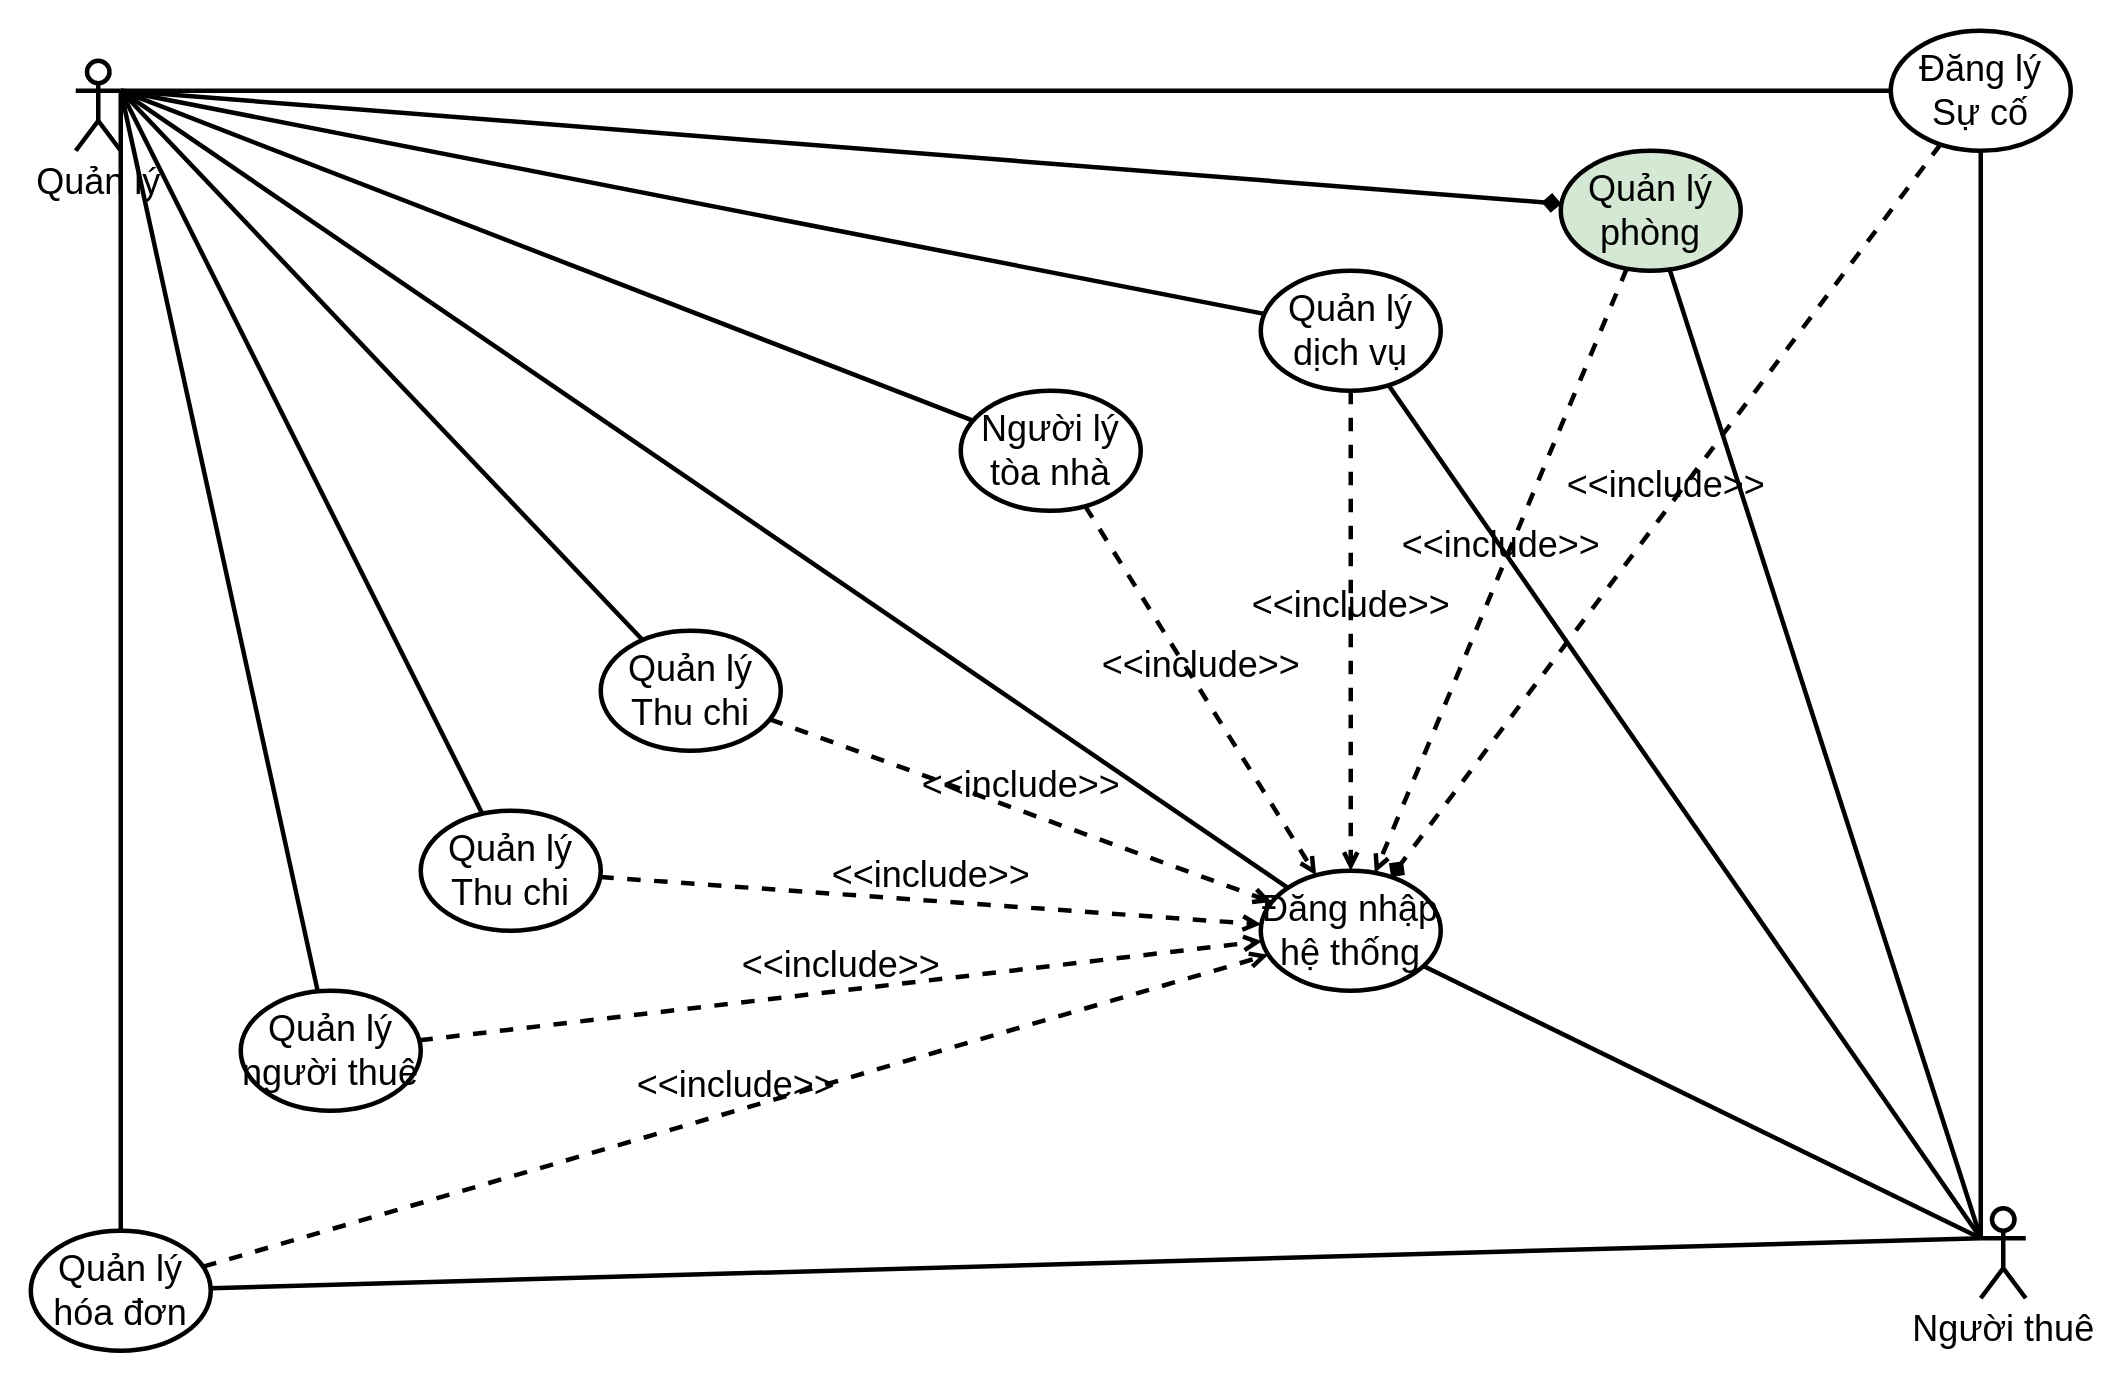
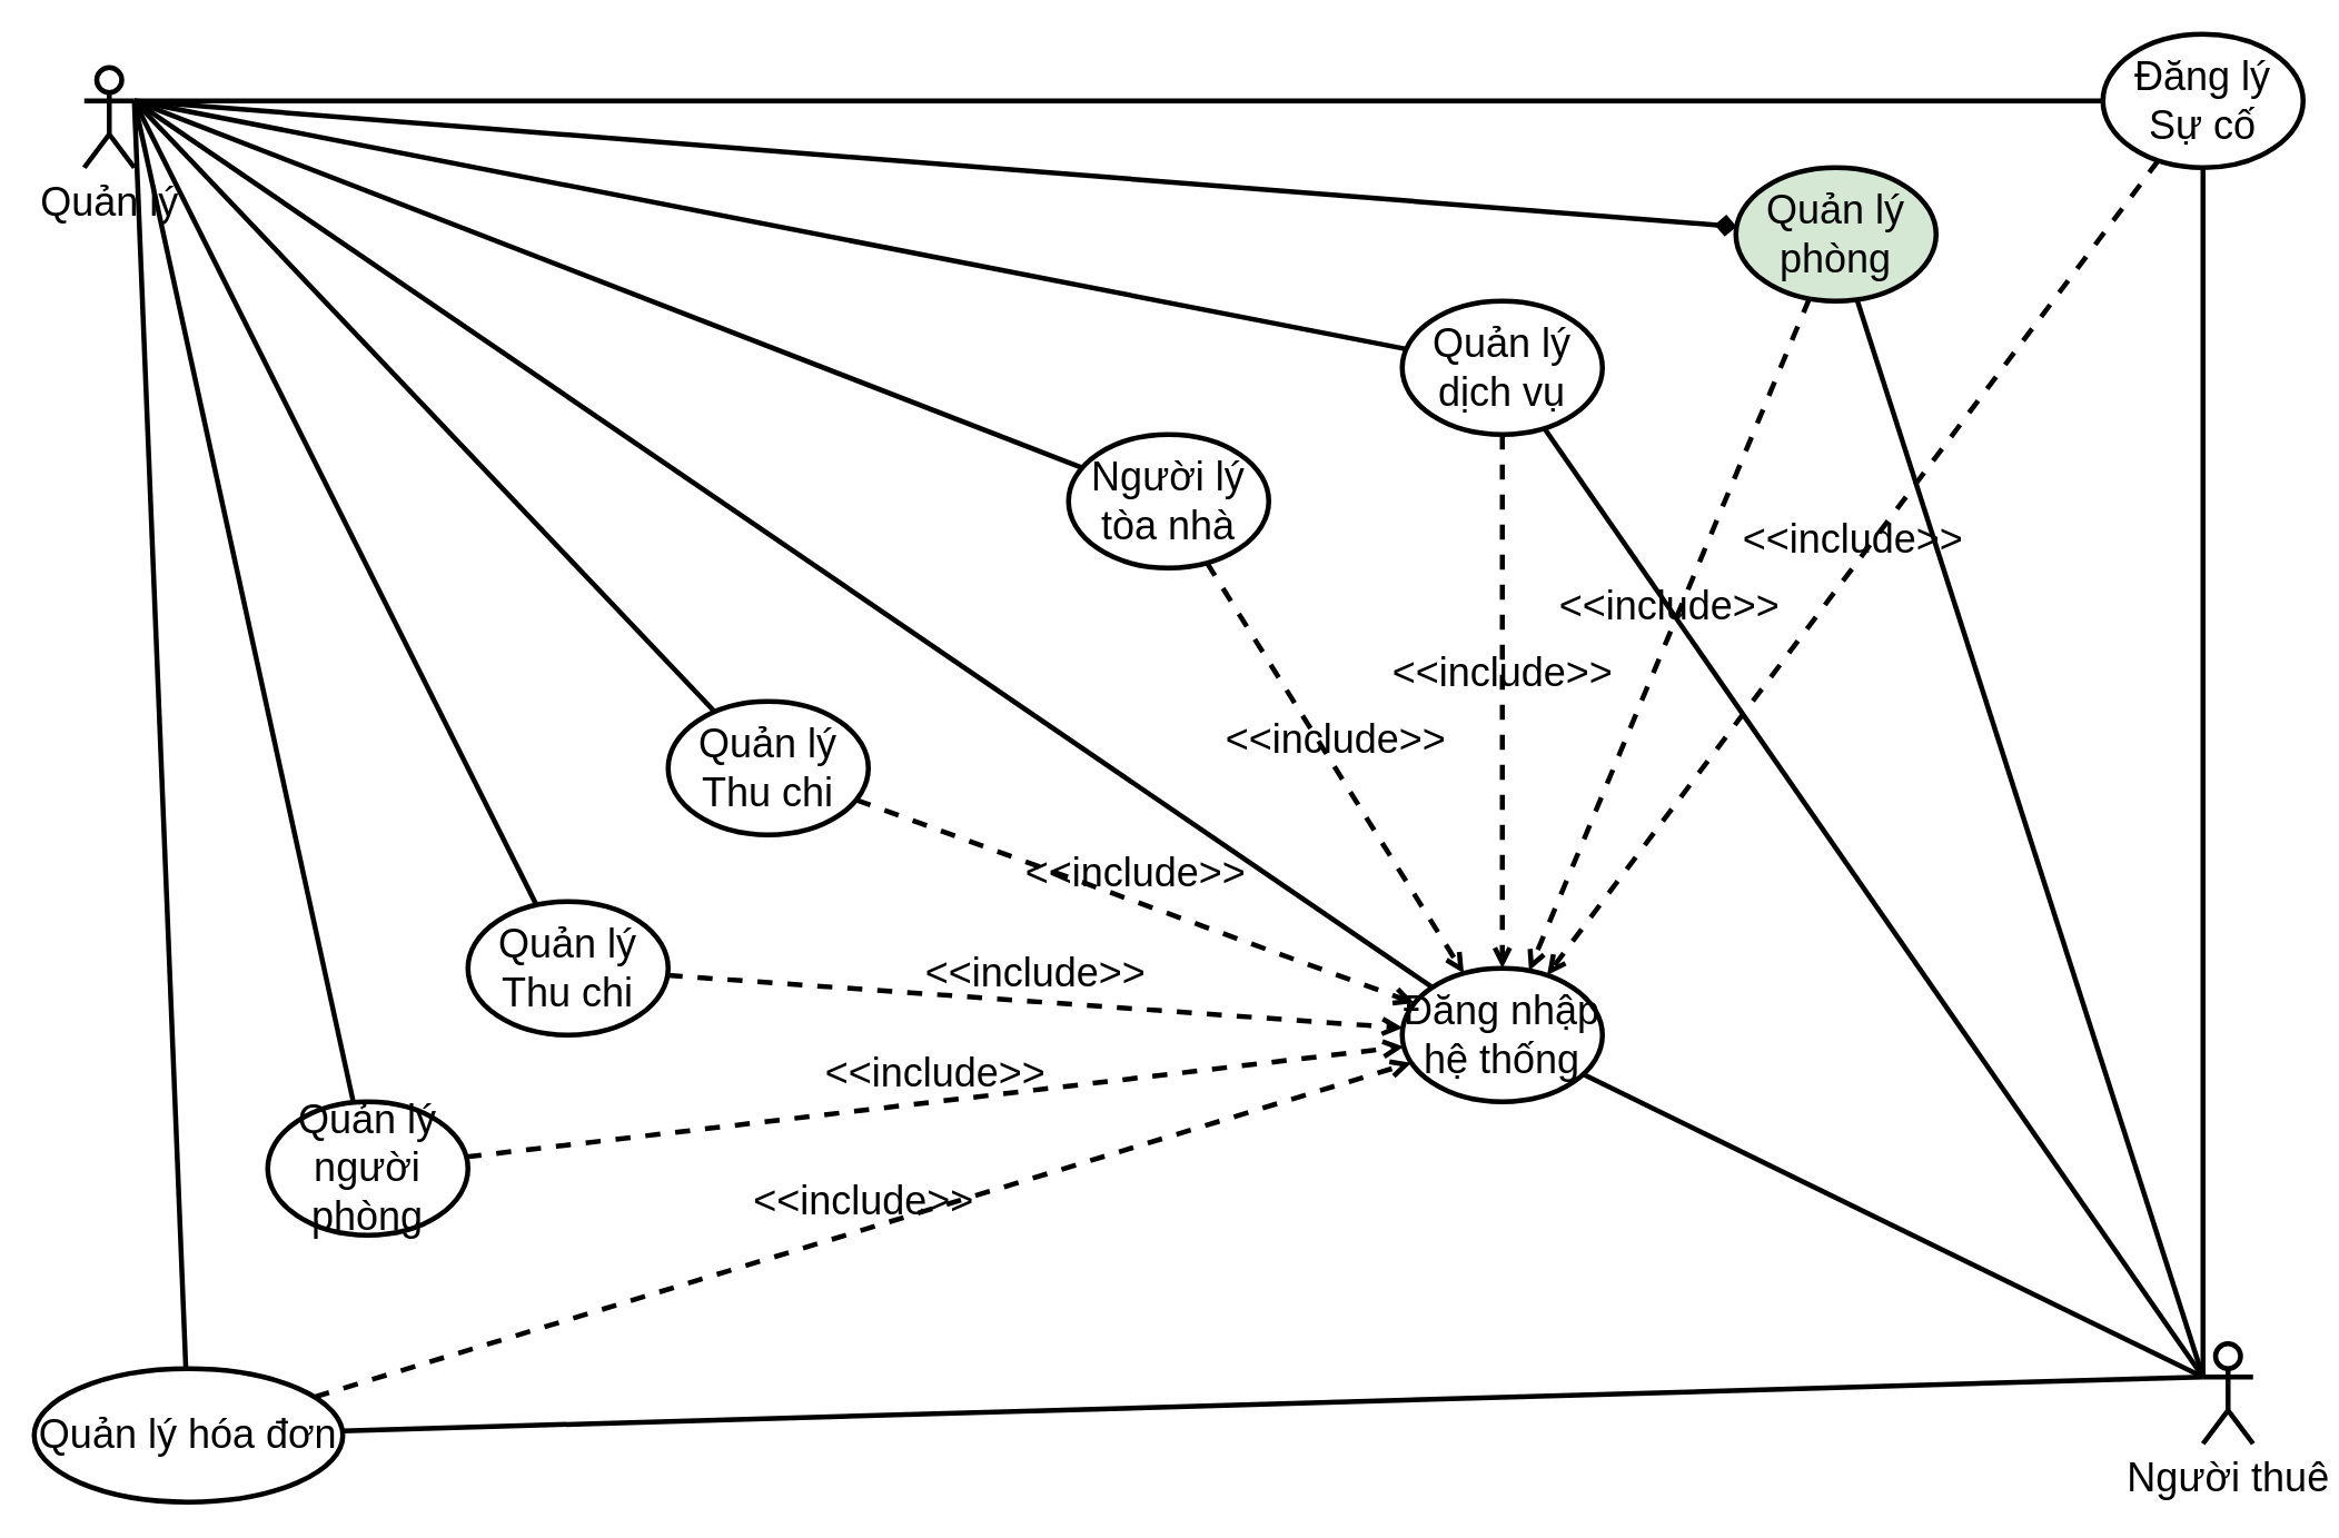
- <mxCell id="22" value="&amp;lt;&amp;lt;include&amp;gt;&amp;gt;" style="edgeStyle=none;html=1;endArrow=diamond;verticalAlign=bottom;dashed=1;labelBackgroundColor=none;fontSize=24;strokeWidth=3;" parent="1" source="6" target="17" edge="1"><mxGeometry width="160" relative="1" as="geometry"><mxPoint x="1182" y="466" as="sourcePoint" /><mxPoint x="998" y="374" as="targetPoint" /></mxGeometry></mxCell>
+ <mxCell id="22" value="&amp;lt;&amp;lt;include&amp;gt;&amp;gt;" style="edgeStyle=none;html=1;endArrow=open;verticalAlign=bottom;dashed=1;labelBackgroundColor=none;fontSize=24;strokeWidth=3;" parent="1" source="6" target="17" edge="1"><mxGeometry width="160" relative="1" as="geometry"><mxPoint x="1182" y="466" as="sourcePoint" /><mxPoint x="998" y="374" as="targetPoint" /></mxGeometry></mxCell>
- <mxCell id="3" value="Quản lý người thuê" style="ellipse;whiteSpace=wrap;html=1;fontSize=24;strokeWidth=3;" parent="1" vertex="1"><mxGeometry x="160" y="660" width="120" height="80" as="geometry" /></mxCell>
+ <mxCell id="3" value="Quản lý người phòng" style="ellipse;whiteSpace=wrap;html=1;fontSize=24;strokeWidth=3;" parent="1" vertex="1"><mxGeometry x="160" y="660" width="120" height="80" as="geometry" /></mxCell>
- <mxCell id="7" value="Quản lý hóa đơn" style="ellipse;whiteSpace=wrap;html=1;fontSize=24;strokeWidth=3;" parent="1" vertex="1"><mxGeometry x="20" y="820" width="120" height="80" as="geometry" /></mxCell>
+ <mxCell id="7" value="Quản lý hóa đơn" style="ellipse;whiteSpace=wrap;html=1;fontSize=24;strokeWidth=3;" parent="1" vertex="1"><mxGeometry x="20" y="820" width="185" height="80" as="geometry" /></mxCell>
